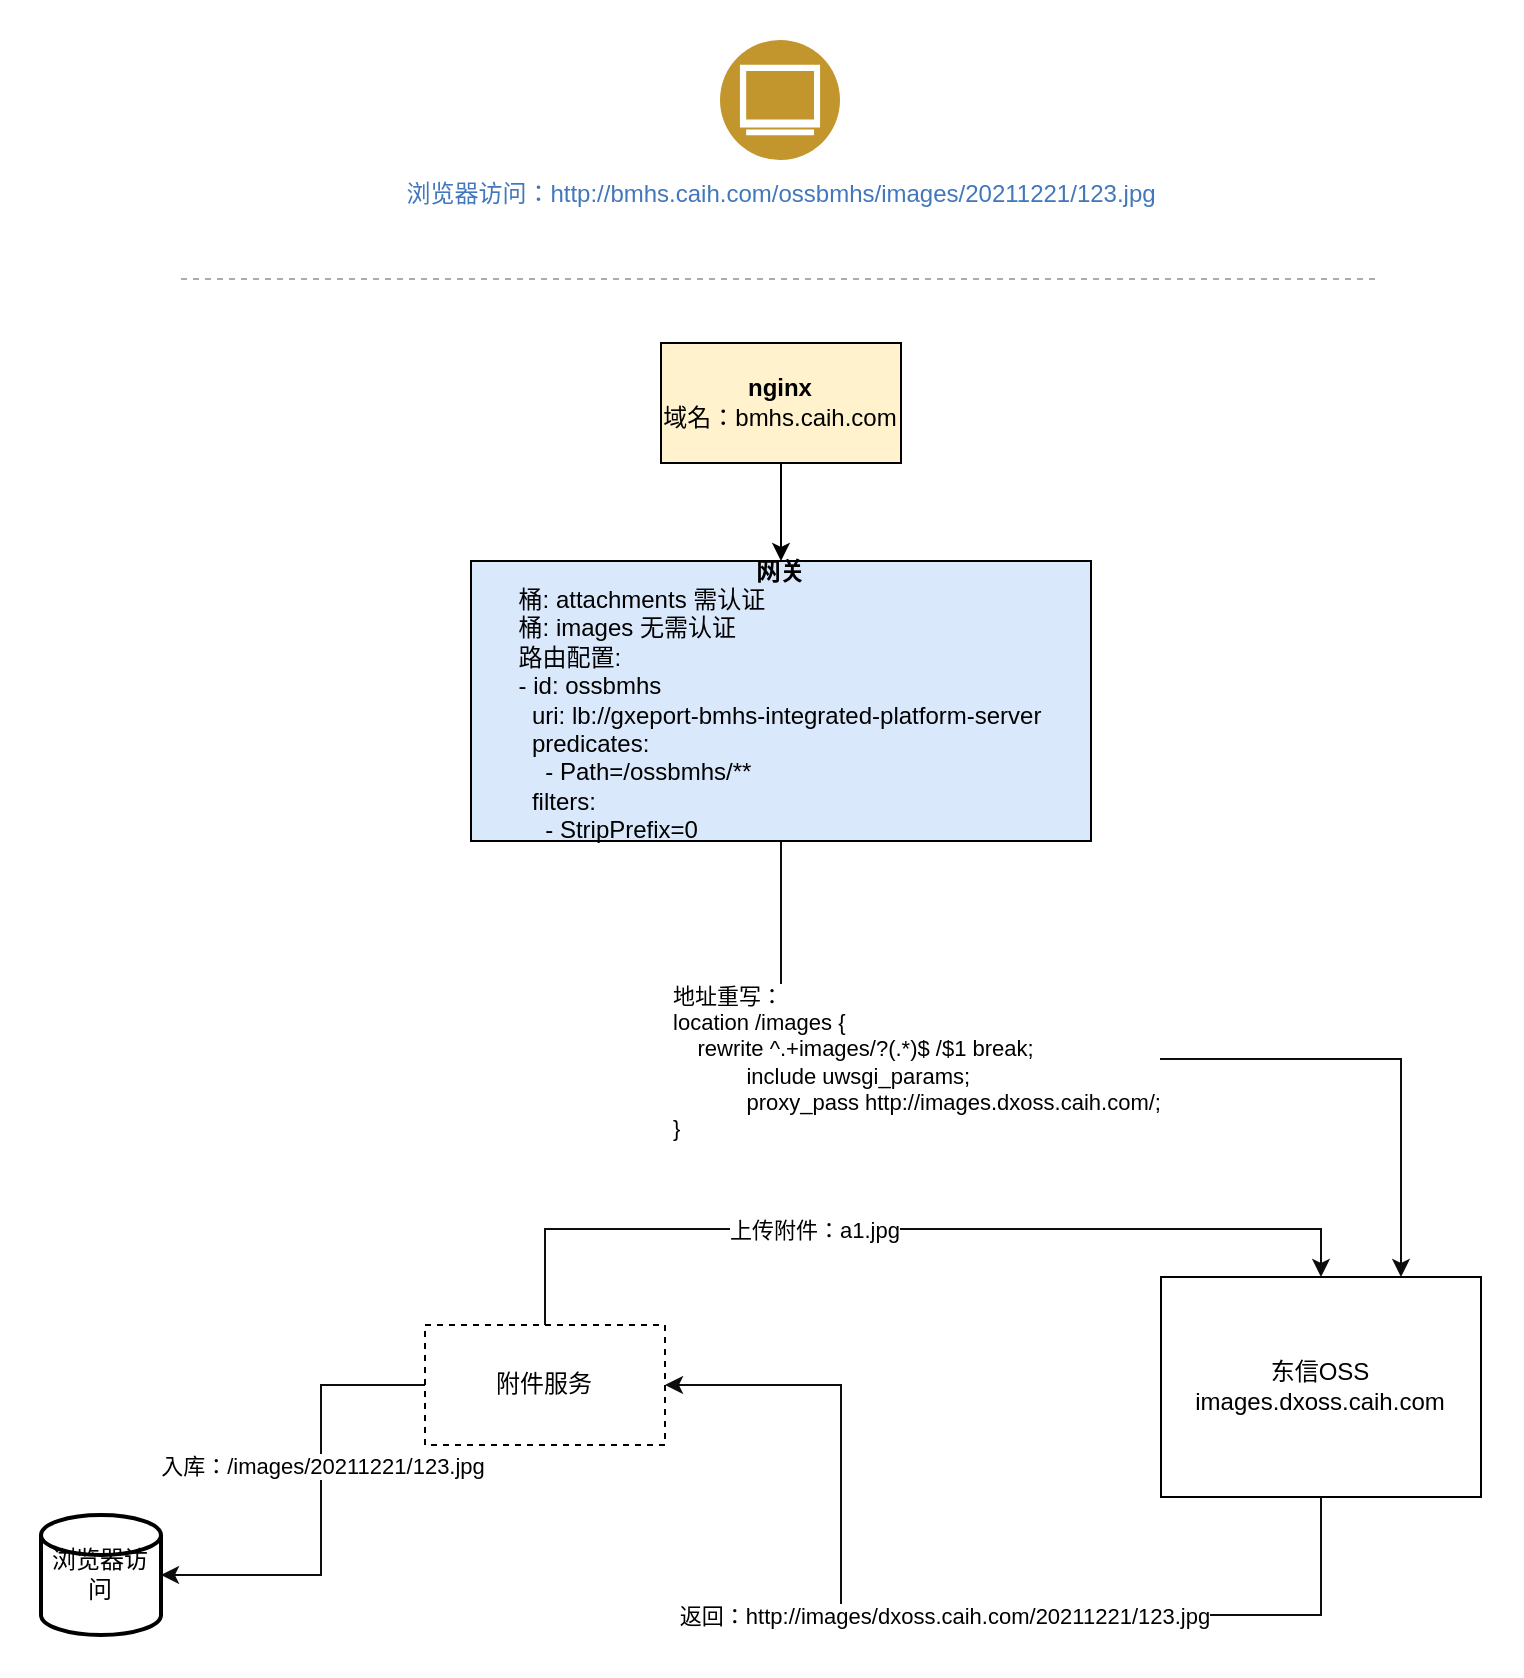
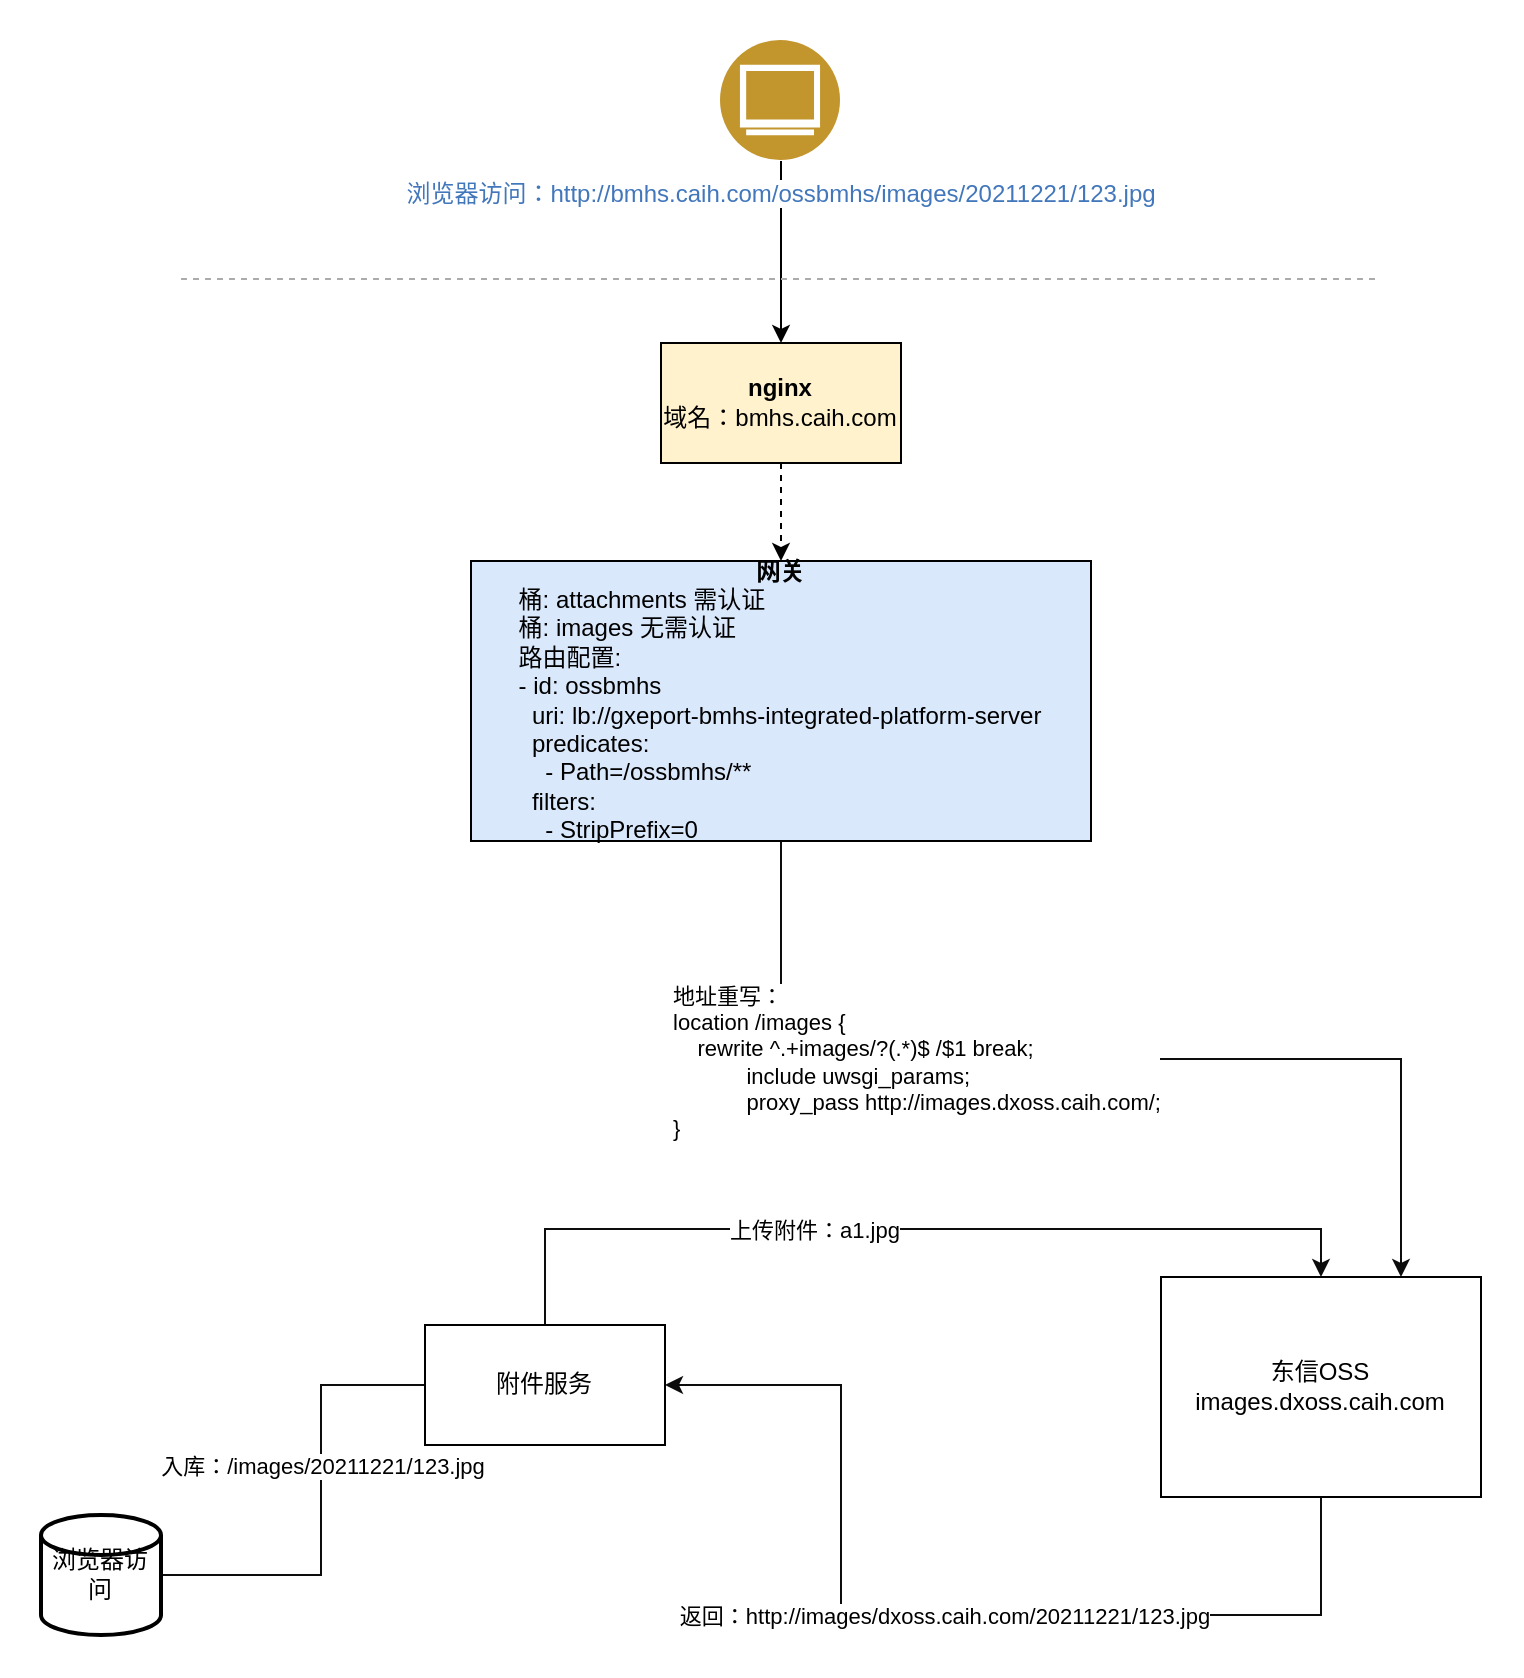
+ <mxCell id="6" style="edgeStyle=orthogonalEdgeStyle;rounded=0;orthogonalLoop=1;jettySize=auto;html=1;exitX=0.5;exitY=1;exitDx=0;exitDy=0;entryX=0.5;entryY=0;entryDx=0;entryDy=0;" parent="1" source="7" target="5" edge="1"><mxGeometry relative="1" as="geometry" /></mxCell>
- <mxCell id="4" style="edgeStyle=orthogonalEdgeStyle;rounded=0;orthogonalLoop=1;jettySize=auto;html=1;exitX=0.5;exitY=1;exitDx=0;exitDy=0;entryX=0.5;entryY=0;entryDx=0;entryDy=0;" edge="1" parent="1" source="5" target="18"><mxGeometry relative="1" as="geometry" /></mxCell>
+ <mxCell id="4" style="edgeStyle=orthogonalEdgeStyle;rounded=0;orthogonalLoop=1;jettySize=auto;html=1;exitX=0.5;exitY=1;exitDx=0;exitDy=0;entryX=0.5;entryY=0;entryDx=0;entryDy=0;dashed=1;" edge="1" parent="1" source="5" target="18"><mxGeometry relative="1" as="geometry" /></mxCell>
- <mxCell id="16" value="附件服务" style="rounded=0;whiteSpace=wrap;html=1;dashed=1;" parent="1" vertex="1"><mxGeometry x="212" y="662" width="120" height="60" as="geometry" /></mxCell>
+ <mxCell id="16" value="附件服务" style="rounded=0;whiteSpace=wrap;html=1;" parent="1" vertex="1"><mxGeometry x="212" y="662" width="120" height="60" as="geometry" /></mxCell>
- <mxCell id="14" style="edgeStyle=orthogonalEdgeStyle;rounded=0;orthogonalLoop=1;jettySize=auto;html=1;exitX=0;exitY=0.5;exitDx=0;exitDy=0;strokeColor=#0D0D0D;" parent="1" source="16" target="17" edge="1"><mxGeometry relative="1" as="geometry"><Array as="points"><mxPoint x="160" y="692" /><mxPoint x="160" y="787" /></Array></mxGeometry></mxCell>
+ <mxCell id="14" style="edgeStyle=orthogonalEdgeStyle;rounded=0;orthogonalLoop=1;jettySize=auto;html=1;exitX=0;exitY=0.5;exitDx=0;exitDy=0;strokeColor=#0D0D0D;endArrow=none;" parent="1" source="16" target="17" edge="1"><mxGeometry relative="1" as="geometry"><Array as="points"><mxPoint x="160" y="692" /><mxPoint x="160" y="787" /></Array></mxGeometry></mxCell>
